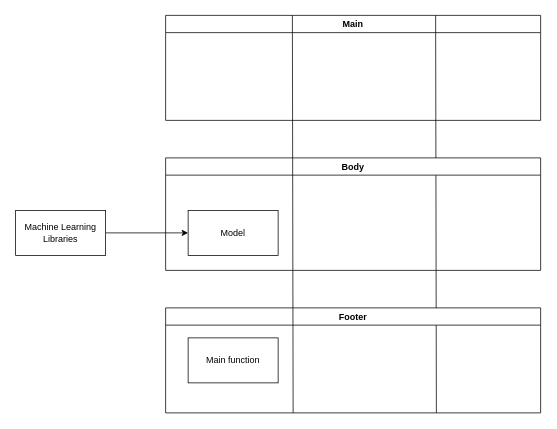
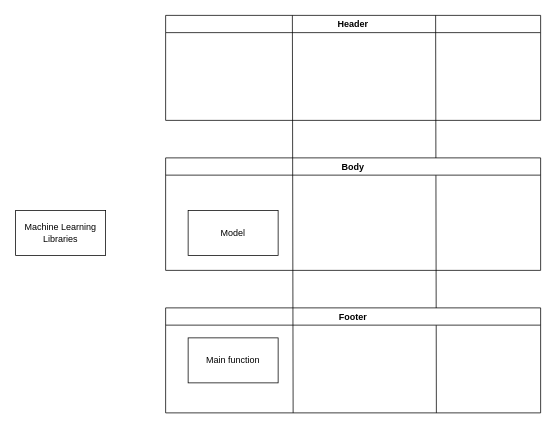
- <mxCell id="4" value="Main" style="swimlane;whiteSpace=wrap;html=1;" vertex="1" parent="1"><mxGeometry x="220" y="20" width="500" height="140" as="geometry" /></mxCell>
+ <mxCell id="4" value="Header" style="swimlane;whiteSpace=wrap;html=1;" vertex="1" parent="1"><mxGeometry x="220" y="20" width="500" height="140" as="geometry" /></mxCell>
- <mxCell id="2" value="" style="rounded=0;orthogonalLoop=1;jettySize=auto;html=1;" edge="1" parent="1" source="3" target="7"><mxGeometry relative="1" as="geometry" /></mxCell>
